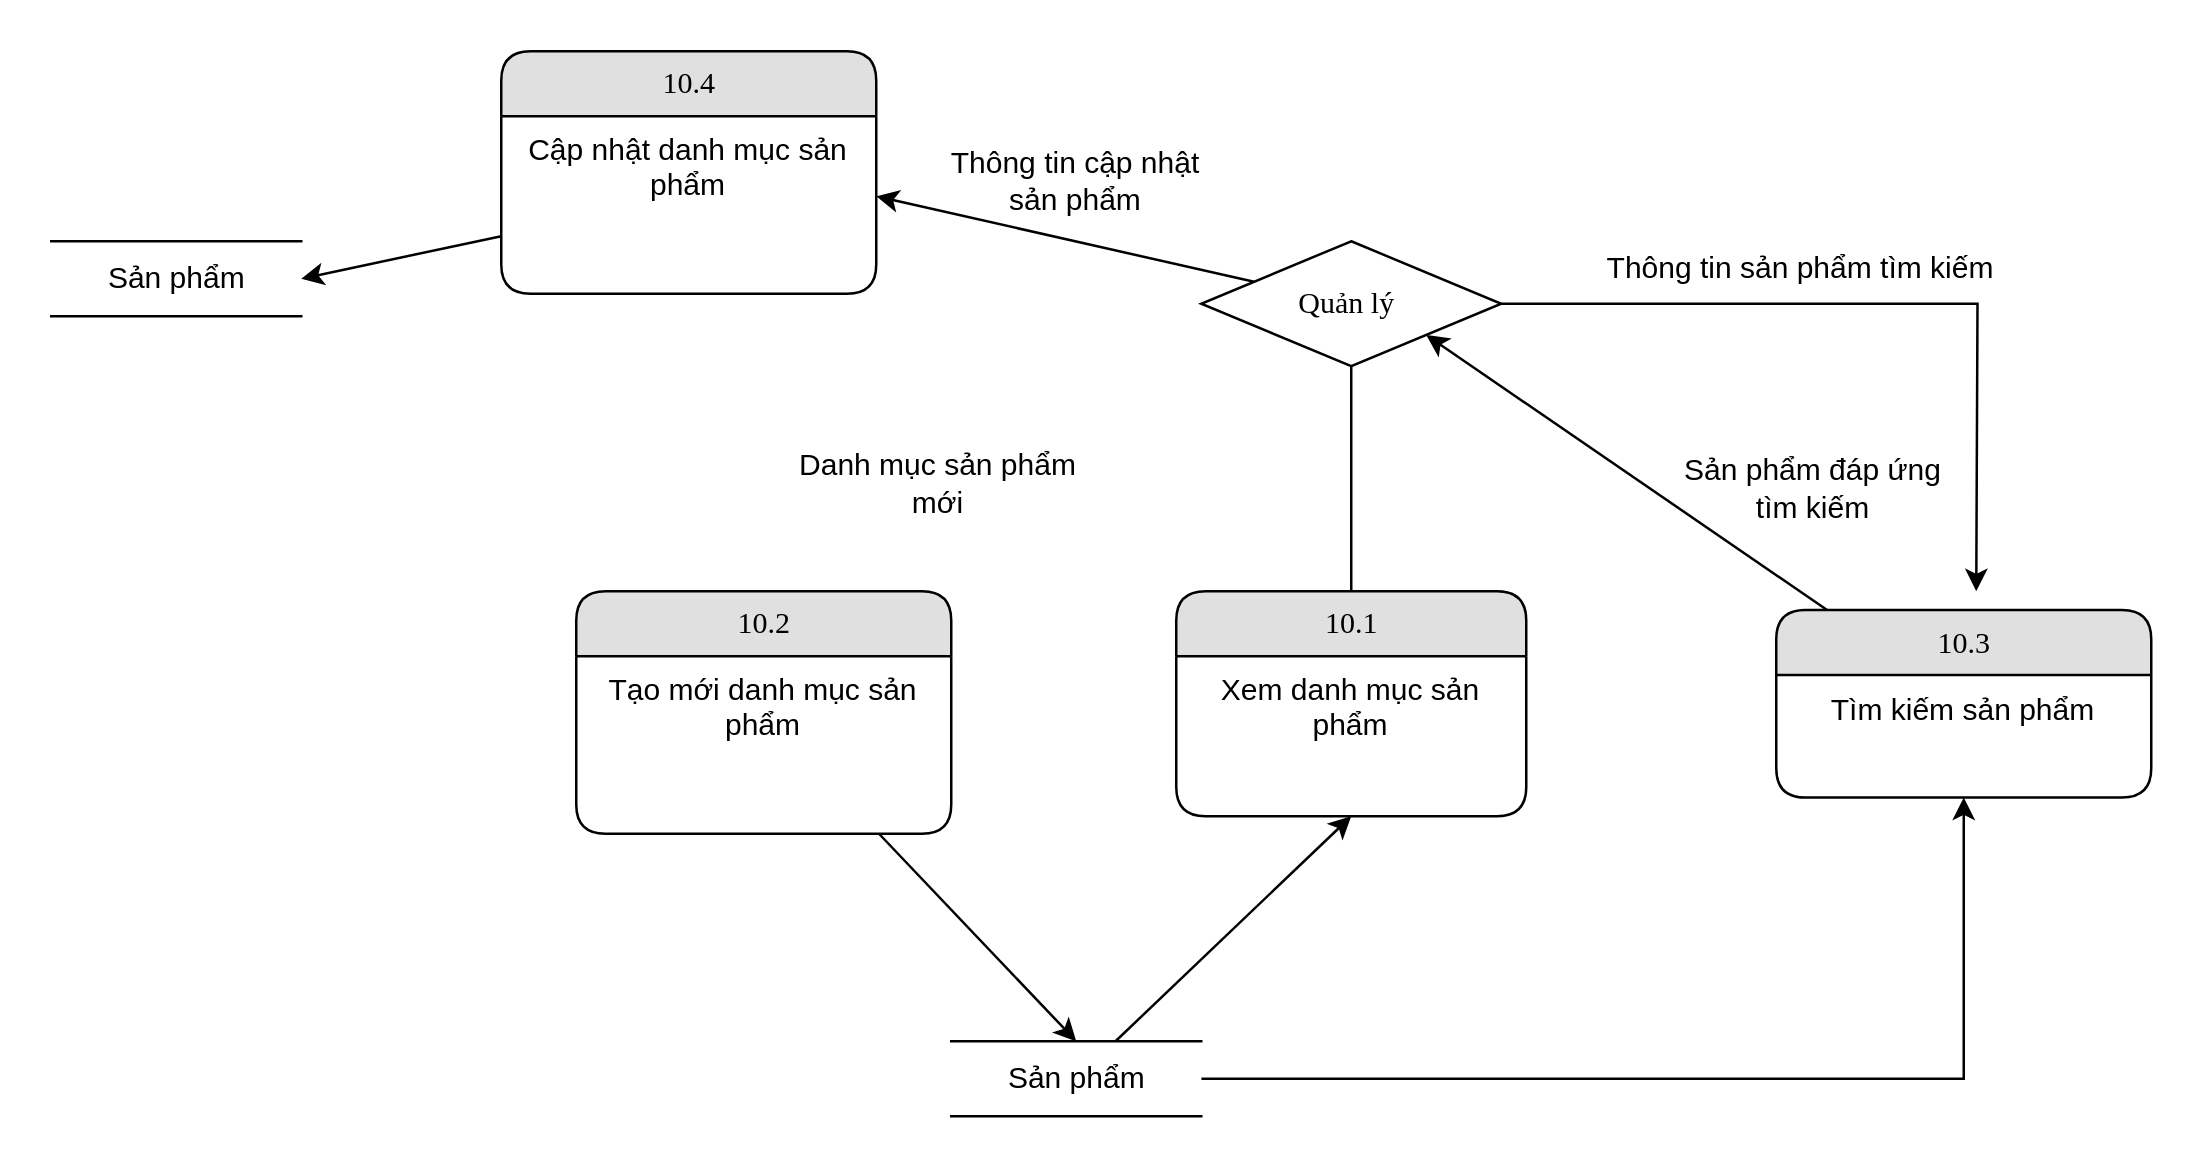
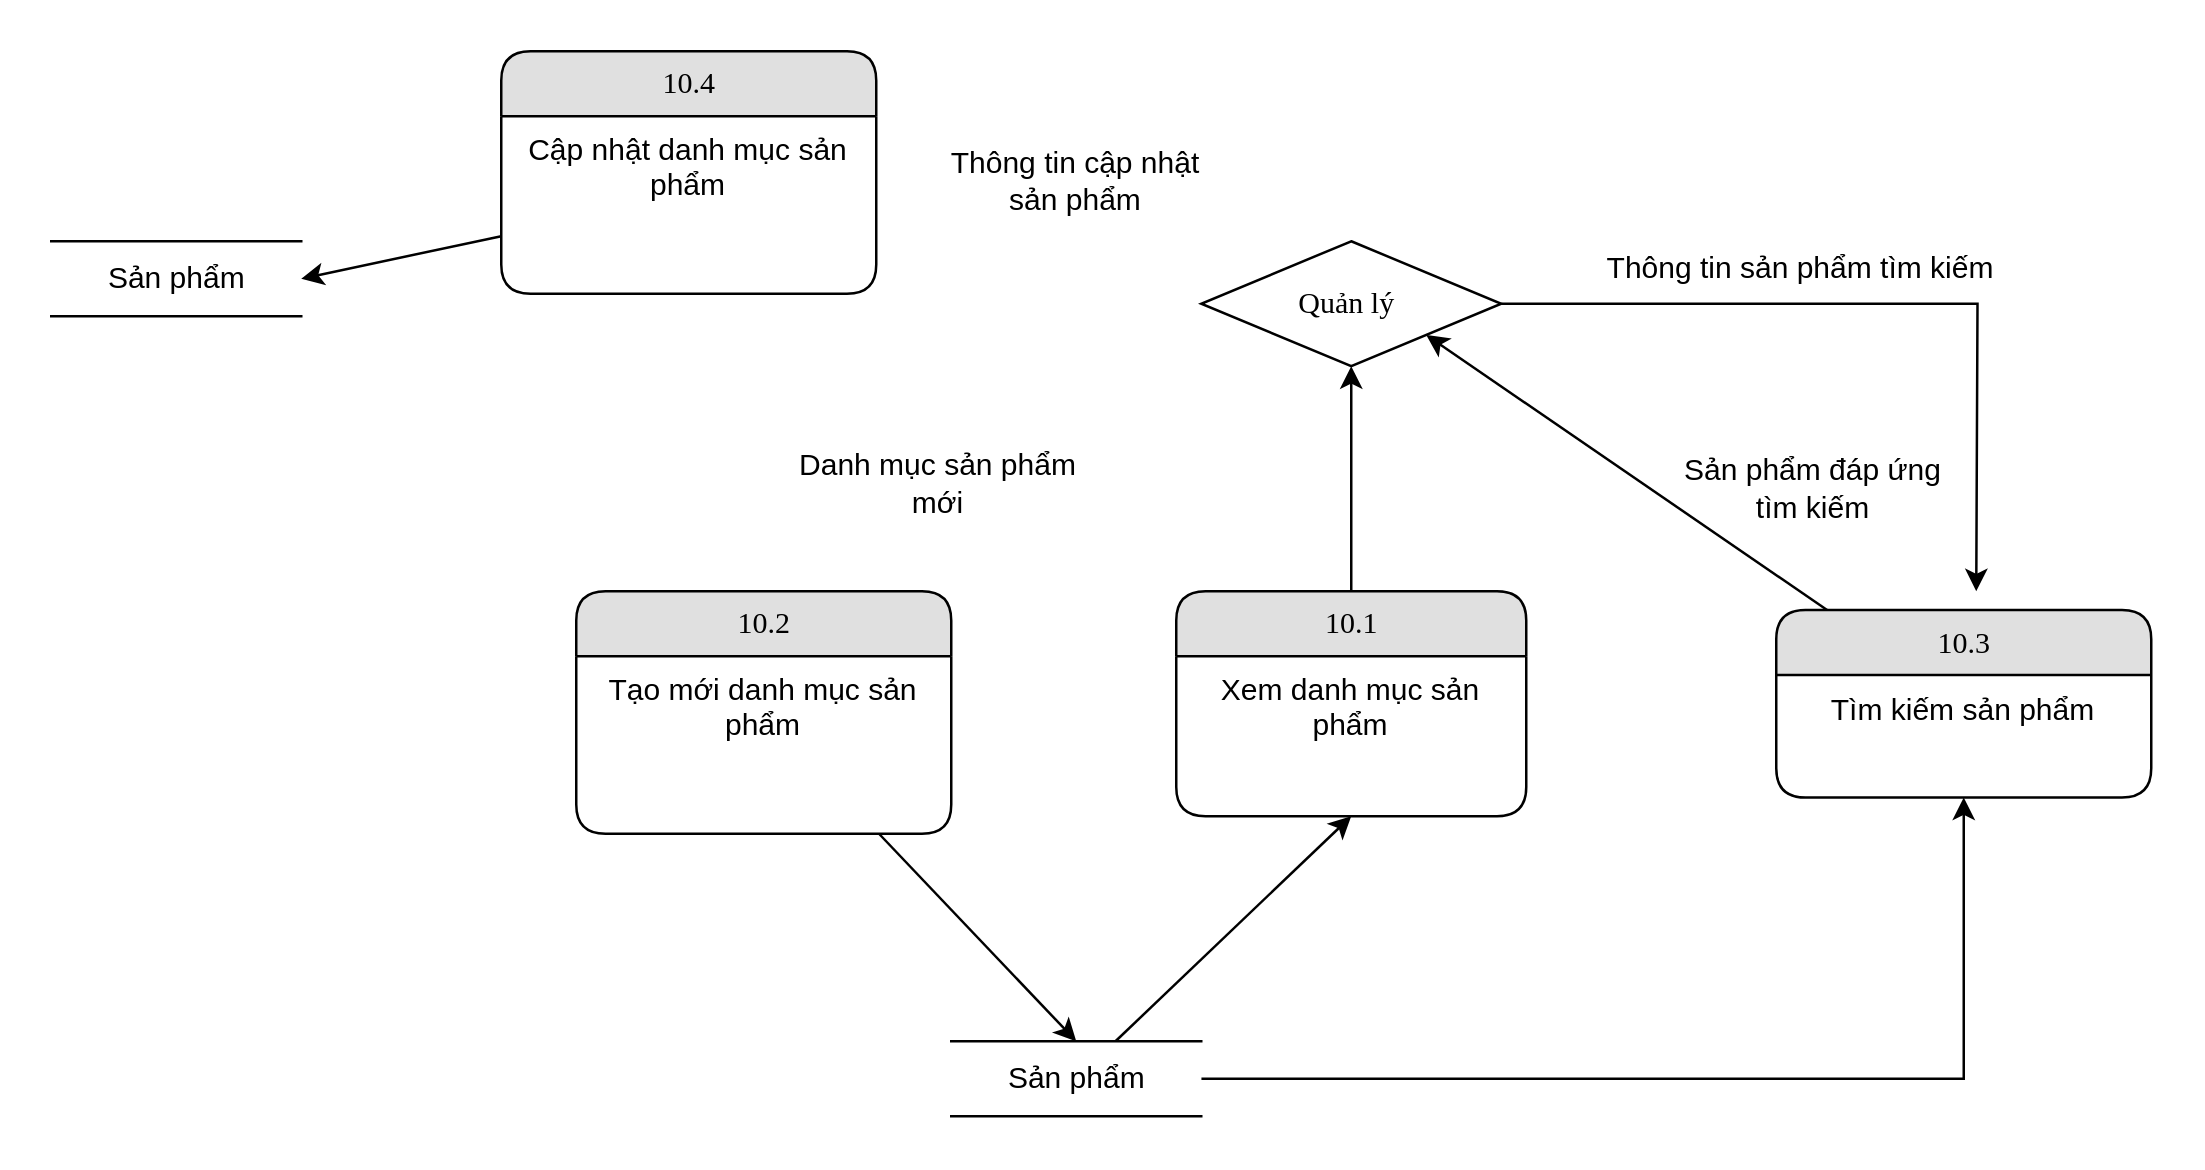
- <mxCell id="3" style="edgeStyle=none;rounded=0;orthogonalLoop=1;jettySize=auto;html=1;entryX=1;entryY=0.5;entryDx=0;entryDy=0;" parent="1" source="4" target="21" edge="1"><mxGeometry relative="1" as="geometry" /></mxCell>
- <mxCell id="11" style="edgeStyle=orthogonalEdgeStyle;rounded=0;orthogonalLoop=1;jettySize=auto;html=1;entryX=0.5;entryY=1;entryDx=0;entryDy=0;endArrow=none;" parent="1" source="12" target="4" edge="1"><mxGeometry relative="1" as="geometry" /></mxCell>
+ <mxCell id="11" style="edgeStyle=orthogonalEdgeStyle;rounded=0;orthogonalLoop=1;jettySize=auto;html=1;entryX=0.5;entryY=1;entryDx=0;entryDy=0;" parent="1" source="12" target="4" edge="1"><mxGeometry relative="1" as="geometry" /></mxCell>
